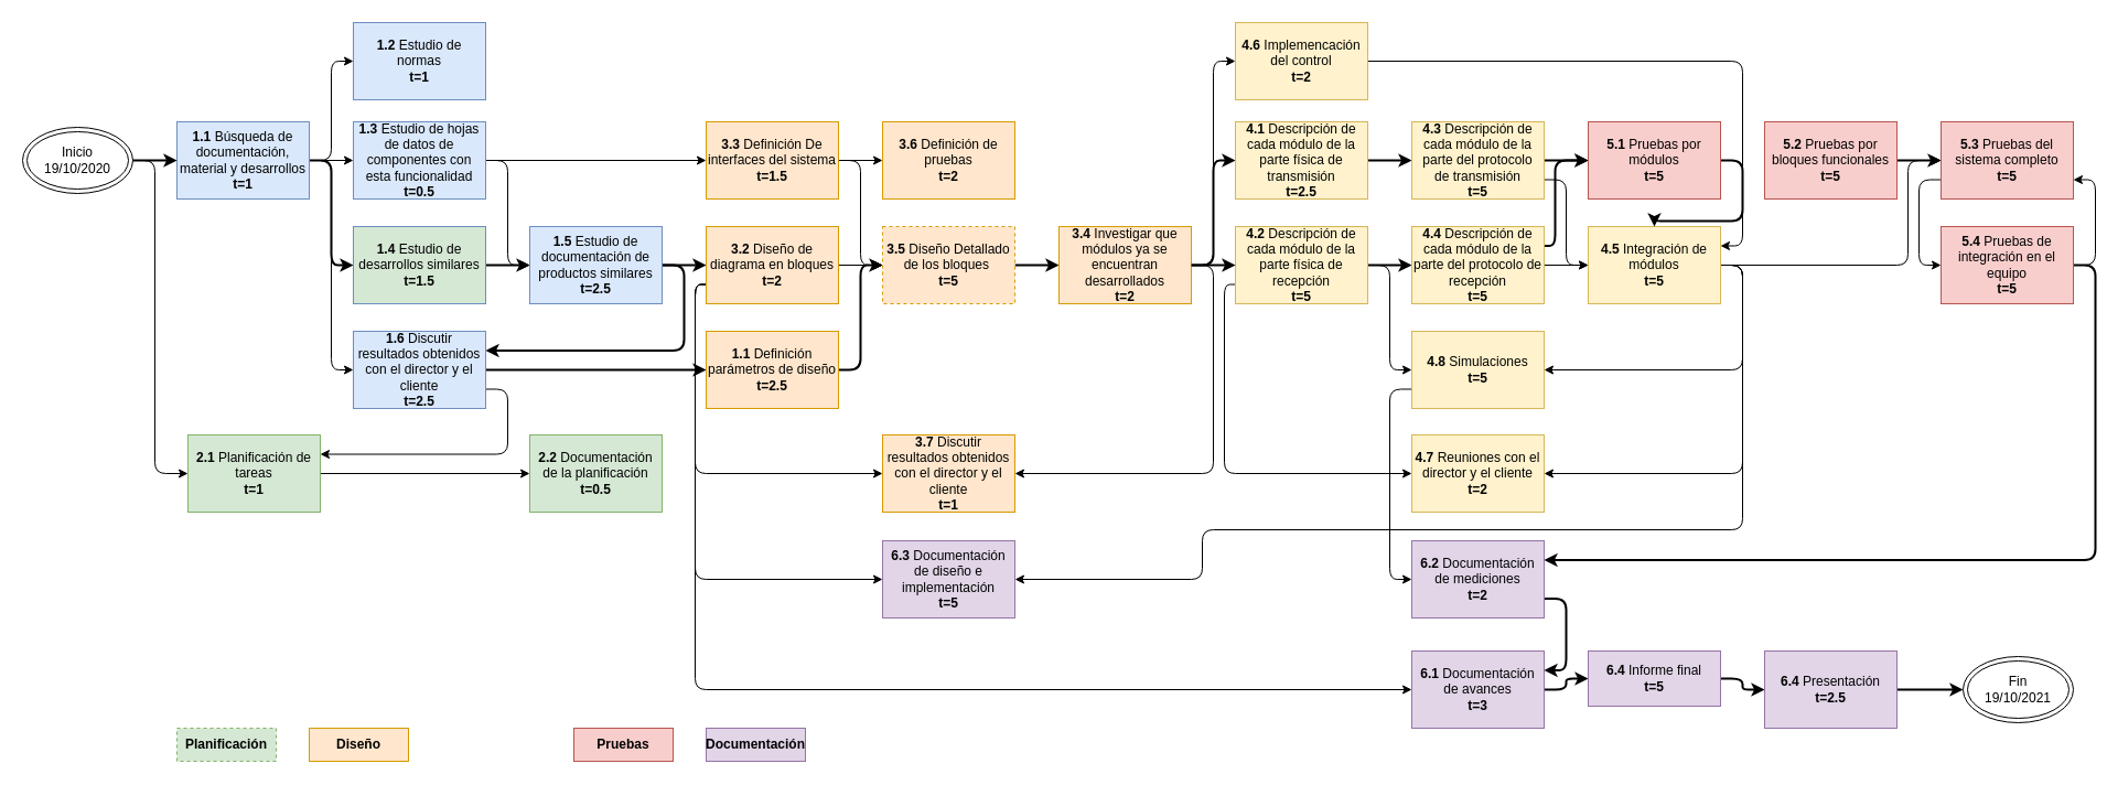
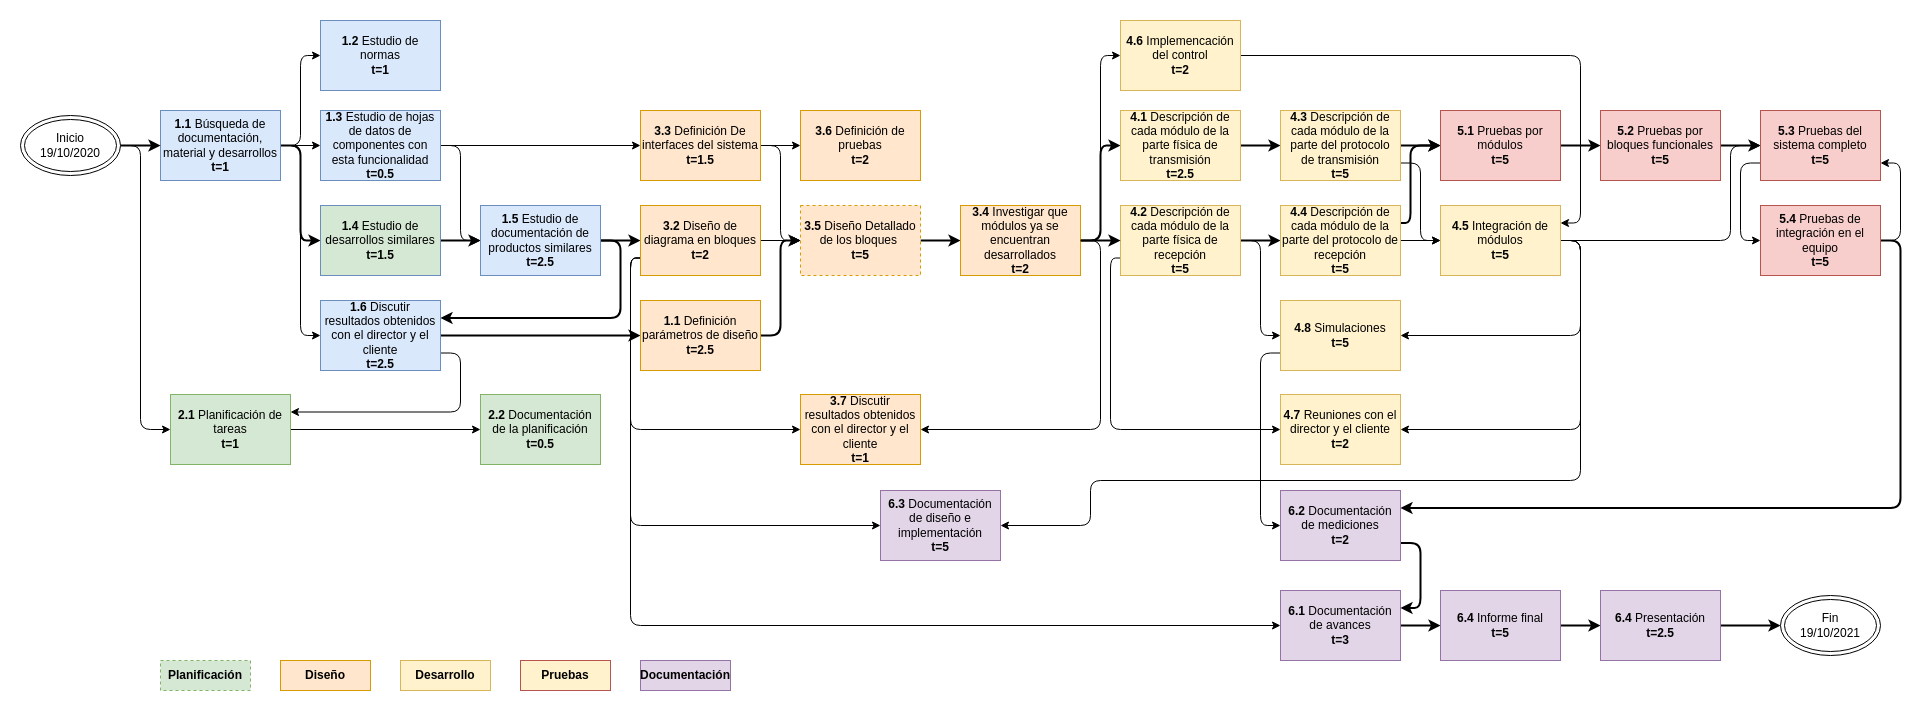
- <mxCell id="70" style="edgeStyle=orthogonalEdgeStyle;rounded=1;orthogonalLoop=1;jettySize=auto;html=1;exitX=1;exitY=0.5;exitDx=0;exitDy=0;strokeWidth=2;" edge="1" parent="1" source="71" target="66"><mxGeometry relative="1" as="geometry" /></mxCell>
+ <mxCell id="70" style="edgeStyle=orthogonalEdgeStyle;rounded=1;orthogonalLoop=1;jettySize=auto;html=1;exitX=1;exitY=0.5;exitDx=0;exitDy=0;entryX=0;entryY=0.5;entryDx=0;entryDy=0;strokeWidth=2;" edge="1" parent="1" source="71" target="73"><mxGeometry relative="1" as="geometry" /></mxCell>
- <mxCell id="84" value="&lt;b&gt;6.3&lt;/b&gt;&amp;nbsp;Documentación de diseño e implementación&lt;br&gt;&lt;span&gt;&lt;b&gt;t=5&lt;/b&gt;&lt;br&gt;&lt;/span&gt;" style="rounded=0;whiteSpace=wrap;html=1;fillColor=#e1d5e7;strokeColor=#9673a6;" vertex="1" parent="1"><mxGeometry x="800" y="490" width="120" height="70" as="geometry" /></mxCell>
+ <mxCell id="84" value="&lt;b&gt;6.3&lt;/b&gt;&amp;nbsp;Documentación de diseño e implementación&lt;br&gt;&lt;span&gt;&lt;b&gt;t=5&lt;/b&gt;&lt;br&gt;&lt;/span&gt;" style="rounded=0;whiteSpace=wrap;html=1;fillColor=#e1d5e7;strokeColor=#9673a6;" vertex="1" parent="1"><mxGeometry x="880" y="490" width="120" height="70" as="geometry" /></mxCell>
- <mxCell id="86" value="&lt;b&gt;6.4&lt;/b&gt;&amp;nbsp;Informe final&lt;br&gt;&lt;span&gt;&lt;b&gt;t=5&lt;/b&gt;&lt;br&gt;&lt;/span&gt;" style="rounded=0;whiteSpace=wrap;html=1;fillColor=#e1d5e7;strokeColor=#9673a6;" vertex="1" parent="1"><mxGeometry x="1440" y="590" width="120" height="50" as="geometry" /></mxCell>
+ <mxCell id="86" value="&lt;b&gt;6.4&lt;/b&gt;&amp;nbsp;Informe final&lt;br&gt;&lt;span&gt;&lt;b&gt;t=5&lt;/b&gt;&lt;br&gt;&lt;/span&gt;" style="rounded=0;whiteSpace=wrap;html=1;fillColor=#e1d5e7;strokeColor=#9673a6;" vertex="1" parent="1"><mxGeometry x="1440" y="590" width="120" height="70" as="geometry" /></mxCell>
+ <mxCell id="48" value="&lt;span&gt;&lt;b&gt;Desarrollo&lt;/b&gt;&lt;br&gt;&lt;/span&gt;" style="rounded=0;whiteSpace=wrap;html=1;fillColor=#fff2cc;strokeColor=#d6b656;" vertex="1" parent="1"><mxGeometry x="400" y="660" width="90" height="30" as="geometry" /></mxCell>
- <mxCell id="79" value="&lt;span&gt;&lt;b&gt;Pruebas&lt;/b&gt;&lt;br&gt;&lt;/span&gt;" style="rounded=0;whiteSpace=wrap;html=1;fillColor=#f8cecc;strokeColor=#b85450;" vertex="1" parent="1"><mxGeometry x="520" y="660" width="90" height="30" as="geometry" /></mxCell>
+ <mxCell id="79" value="&lt;span&gt;&lt;b&gt;Pruebas&lt;/b&gt;&lt;br&gt;&lt;/span&gt;" style="rounded=0;whiteSpace=wrap;html=1;fillColor=#fff2cc;strokeColor=#b85450;" vertex="1" parent="1"><mxGeometry x="520" y="660" width="90" height="30" as="geometry" /></mxCell>
